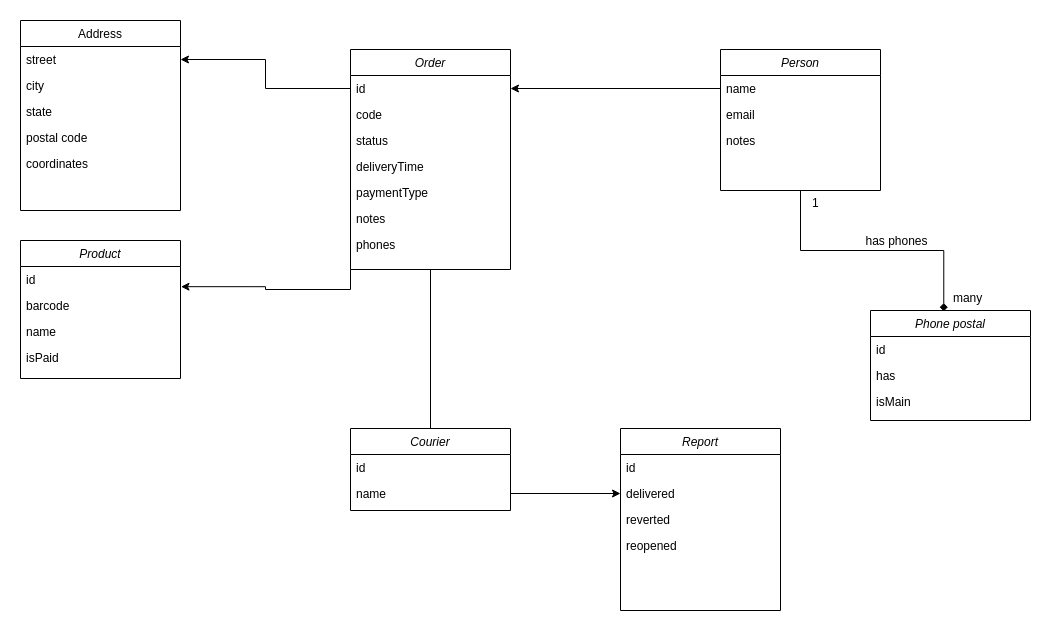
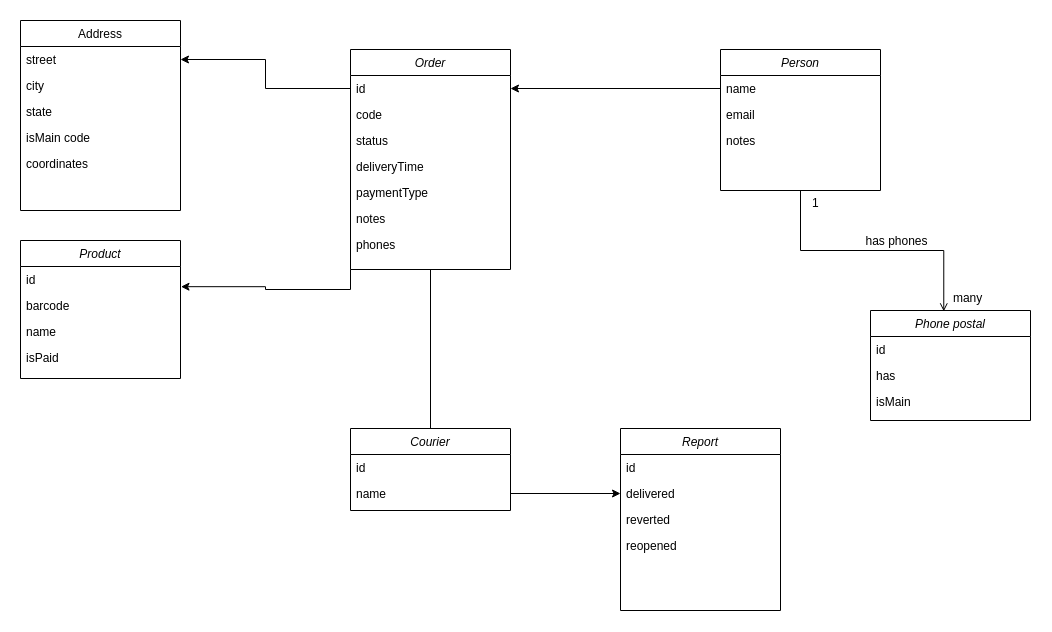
- <mxCell id="10" value="postal code" style="text;align=left;verticalAlign=top;spacingLeft=4;spacingRight=4;overflow=hidden;rotatable=0;points=[[0,0.5],[1,0.5]];portConstraint=eastwest;rounded=0;shadow=0;html=0;" parent="6" vertex="1"><mxGeometry y="104" width="160" height="26" as="geometry" /></mxCell>
+ <mxCell id="10" value="isMain code" style="text;align=left;verticalAlign=top;spacingLeft=4;spacingRight=4;overflow=hidden;rotatable=0;points=[[0,0.5],[1,0.5]];portConstraint=eastwest;rounded=0;shadow=0;html=0;" parent="6" vertex="1"><mxGeometry y="104" width="160" height="26" as="geometry" /></mxCell>
- <mxCell id="25" value="" style="endArrow=diamond;shadow=0;strokeWidth=1;rounded=0;endFill=1;edgeStyle=elbowEdgeStyle;elbow=vertical;entryX=0.458;entryY=0.008;entryDx=0;entryDy=0;entryPerimeter=0;exitX=0.5;exitY=1;exitDx=0;exitDy=0;" edge="1" parent="1" source="2" target="21"><mxGeometry x="0.5" y="41" relative="1" as="geometry"><mxPoint x="796" y="150" as="sourcePoint" /><mxPoint x="680" y="190" as="targetPoint" /><mxPoint x="-40" y="32" as="offset" /><Array as="points" /></mxGeometry></mxCell>
+ <mxCell id="25" value="" style="endArrow=open;shadow=0;strokeWidth=1;rounded=0;endFill=1;edgeStyle=elbowEdgeStyle;elbow=vertical;entryX=0.458;entryY=0.008;entryDx=0;entryDy=0;entryPerimeter=0;exitX=0.5;exitY=1;exitDx=0;exitDy=0;" edge="1" parent="1" source="2" target="21"><mxGeometry x="0.5" y="41" relative="1" as="geometry"><mxPoint x="796" y="150" as="sourcePoint" /><mxPoint x="680" y="190" as="targetPoint" /><mxPoint x="-40" y="32" as="offset" /><Array as="points" /></mxGeometry></mxCell>
